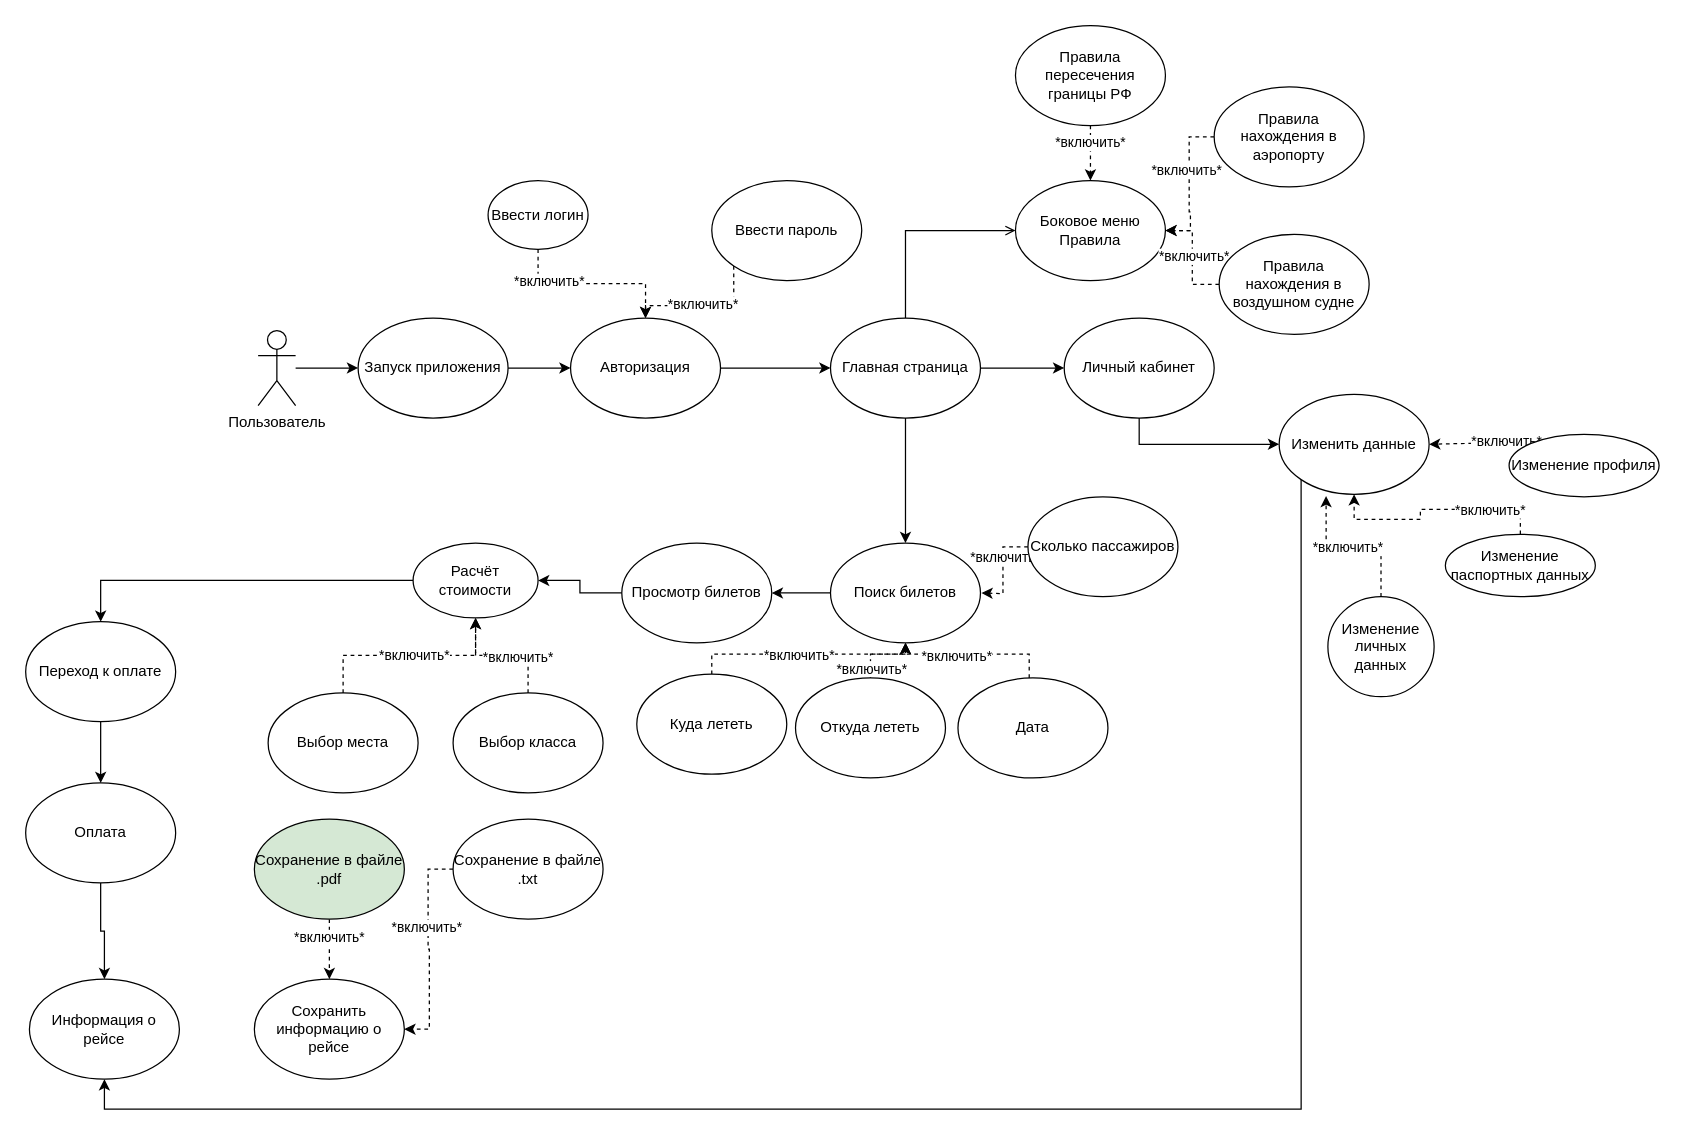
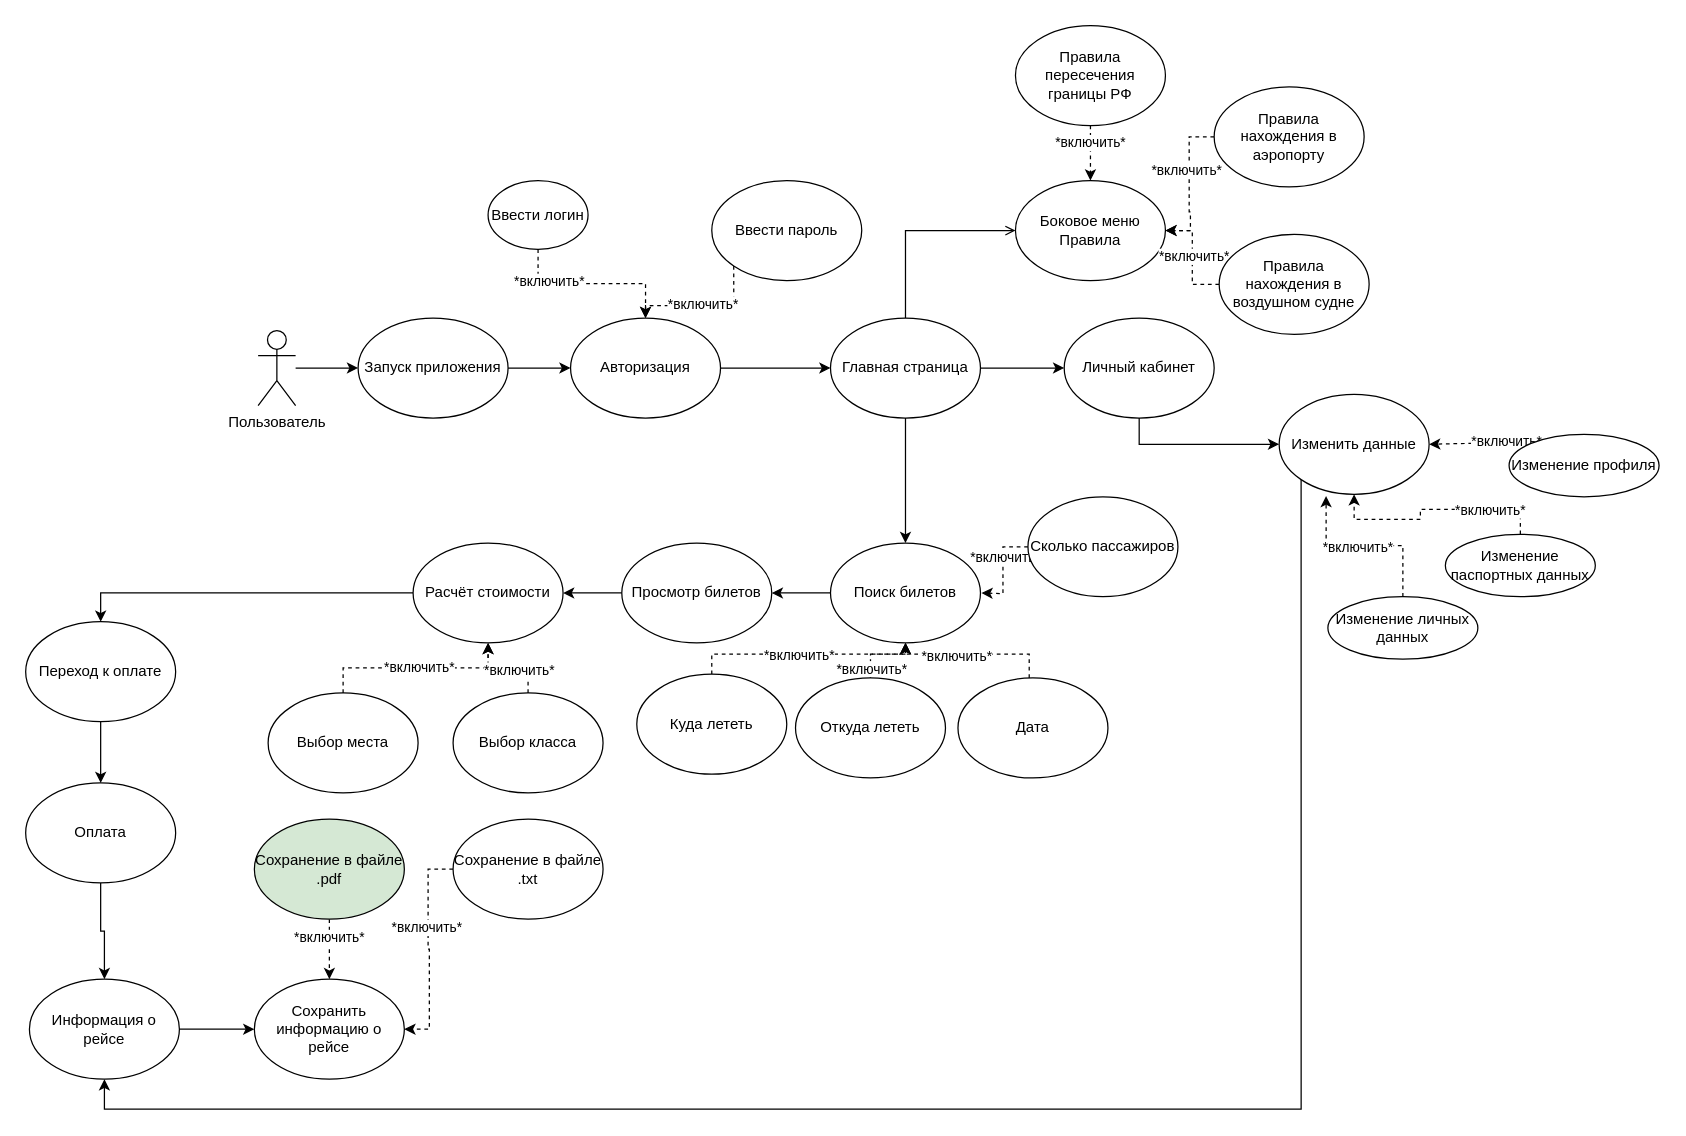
- <mxCell id="21" value="Расчёт стоимости" style="ellipse;whiteSpace=wrap;html=1;" vertex="1" parent="1"><mxGeometry x="330" y="434" width="100" height="60" as="geometry" /></mxCell>
+ <mxCell id="21" value="Расчёт стоимости" style="ellipse;whiteSpace=wrap;html=1;" vertex="1" parent="1"><mxGeometry x="330" y="434" width="120" height="80" as="geometry" /></mxCell>
- <mxCell id="42" value="Изменение личных данных" style="ellipse;whiteSpace=wrap;html=1;" vertex="1" parent="1"><mxGeometry x="1062" y="477" width="85" height="80" as="geometry" /></mxCell>
+ <mxCell id="42" value="Изменение личных данных" style="ellipse;whiteSpace=wrap;html=1;" vertex="1" parent="1"><mxGeometry x="1062" y="477" width="120" height="50" as="geometry" /></mxCell>
+ <mxCell id="32" style="edgeStyle=orthogonalEdgeStyle;rounded=0;orthogonalLoop=1;jettySize=auto;html=1;entryX=0;entryY=0.5;entryDx=0;entryDy=0;" edge="1" parent="1" source="33" target="67"><mxGeometry relative="1" as="geometry" /></mxCell>
